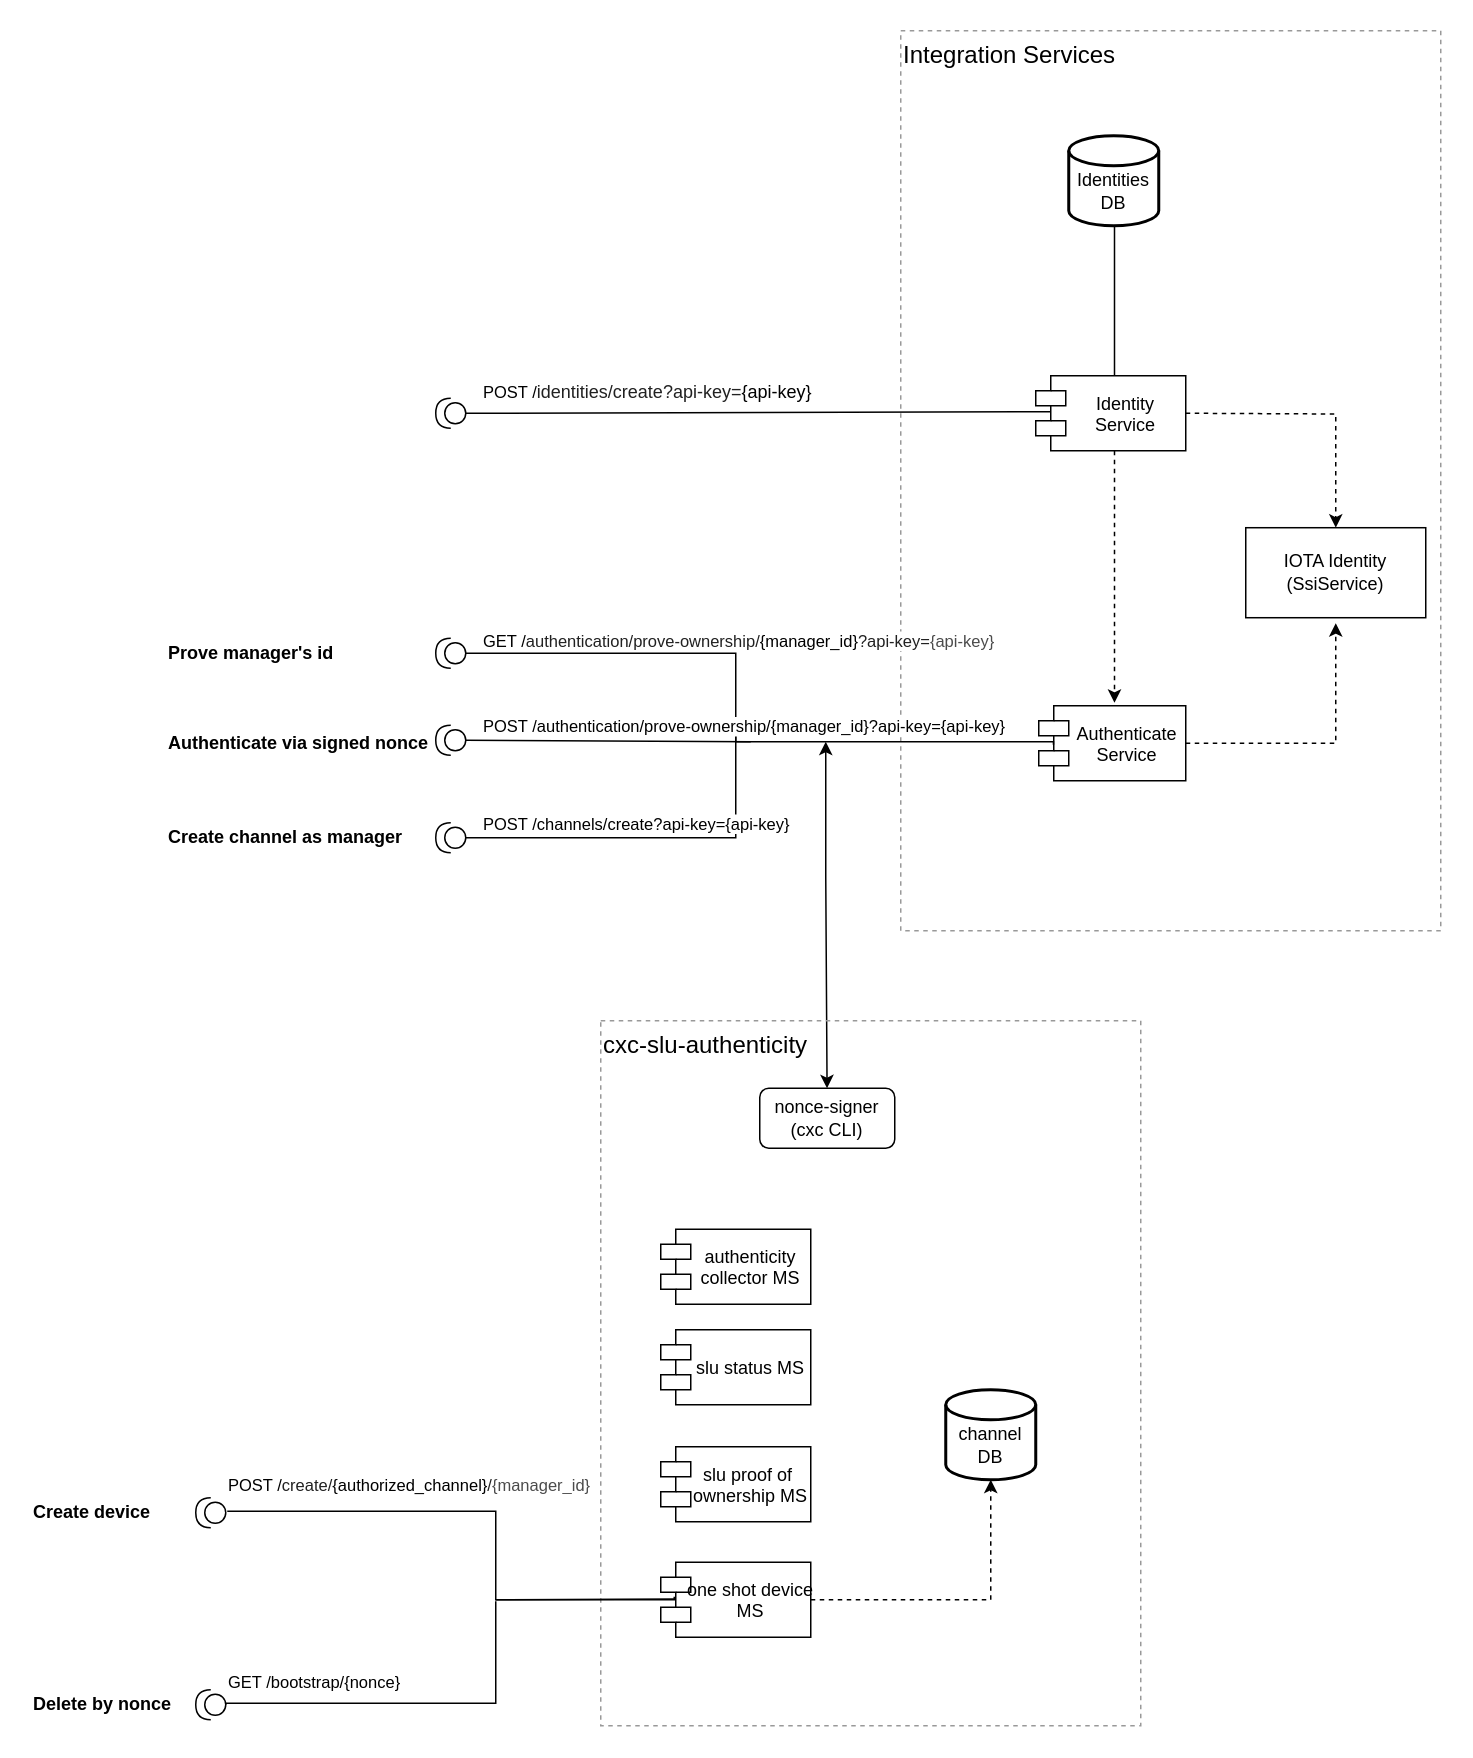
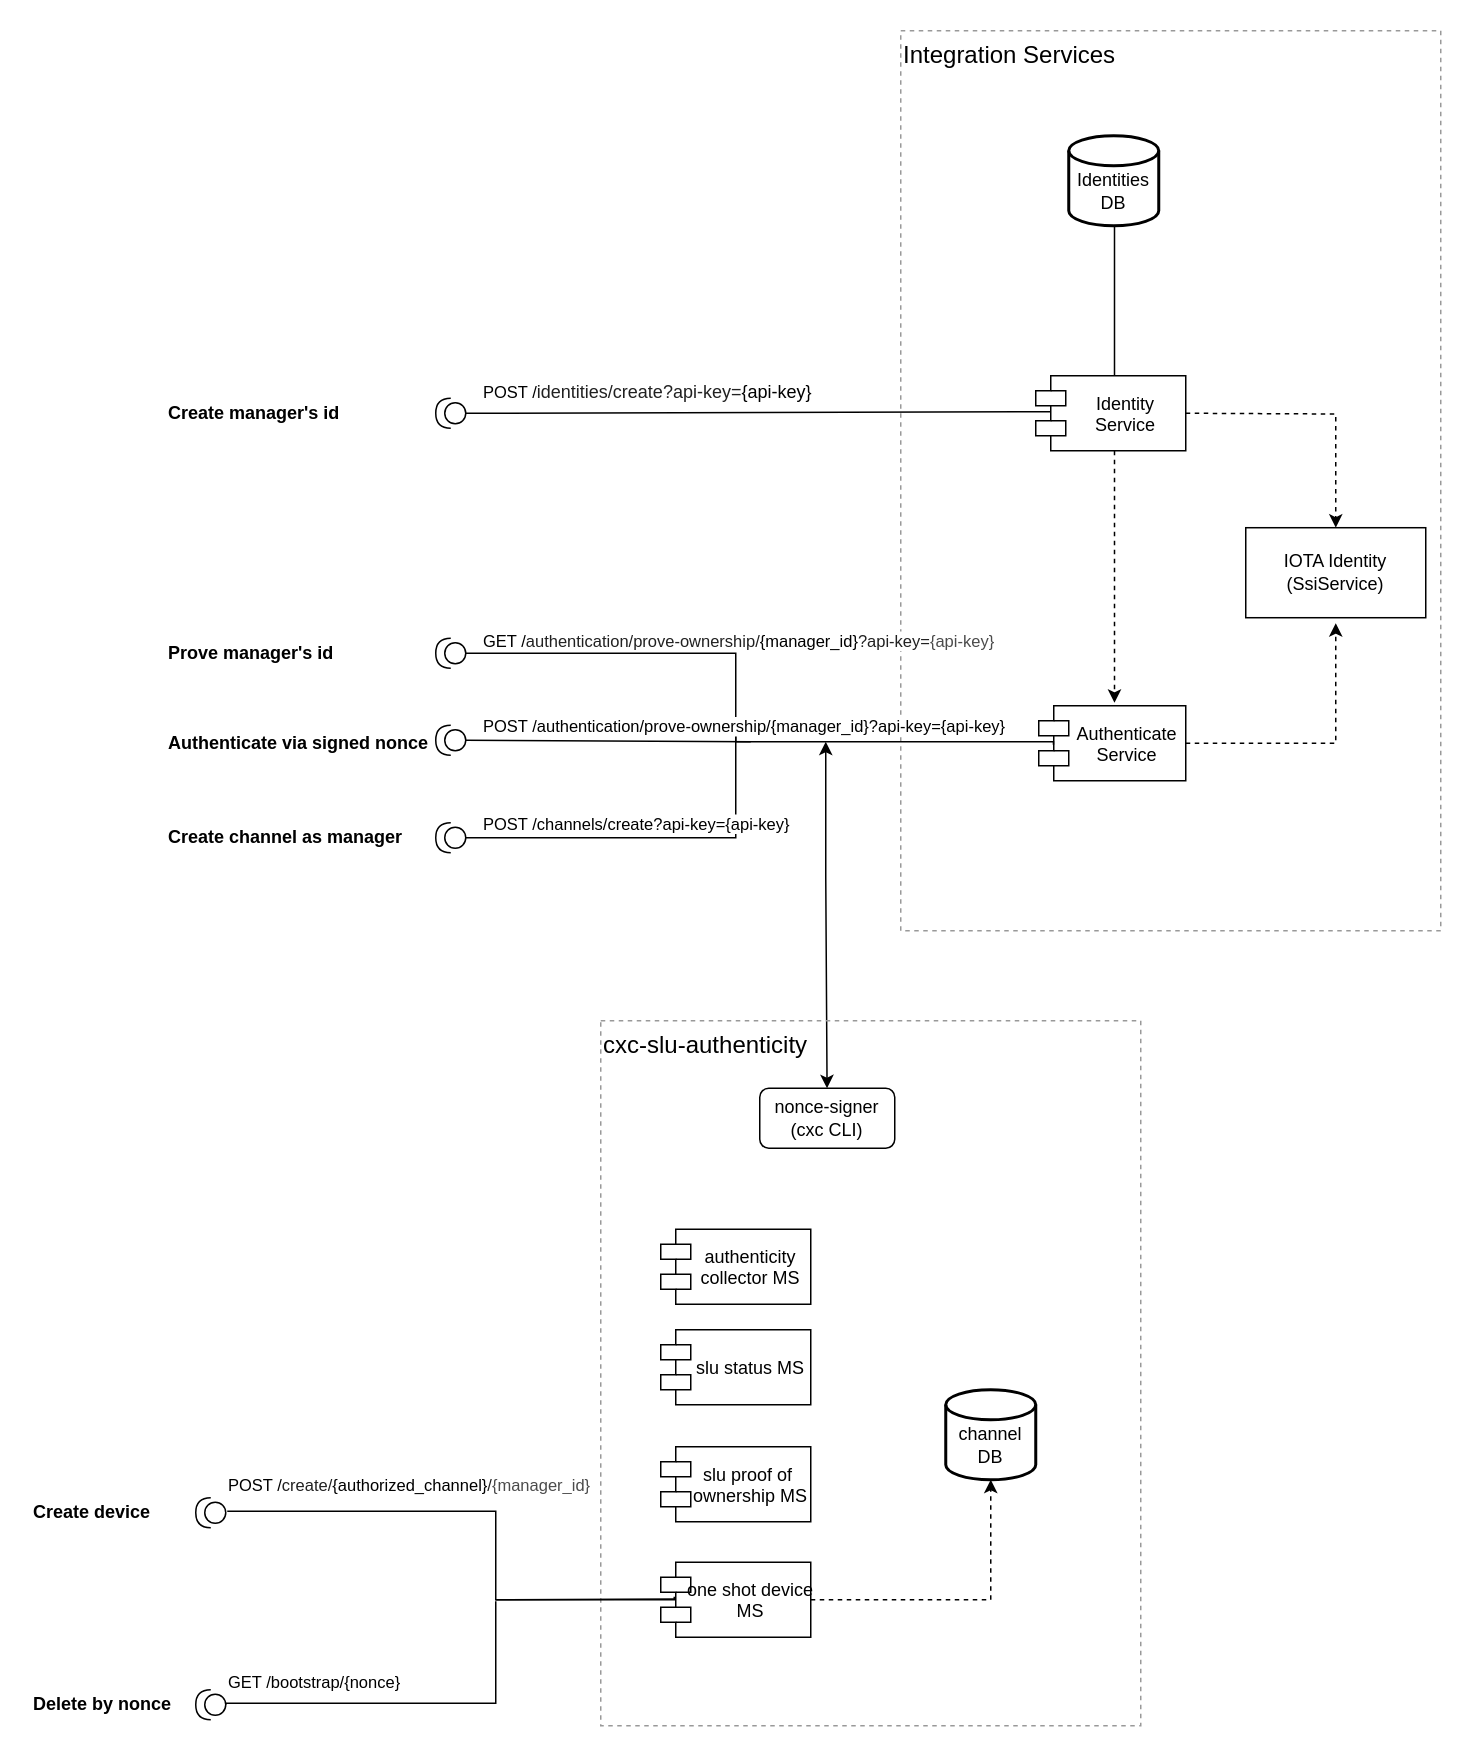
+ <mxCell id="13" value="&lt;b&gt;Create manager's id&lt;/b&gt;" style="text;html=1;align=left;verticalAlign=middle;resizable=0;points=[];autosize=1;fontColor=#000000;" parent="1" vertex="1"><mxGeometry x="110" y="265" width="130" height="20" as="geometry" /></mxCell>
